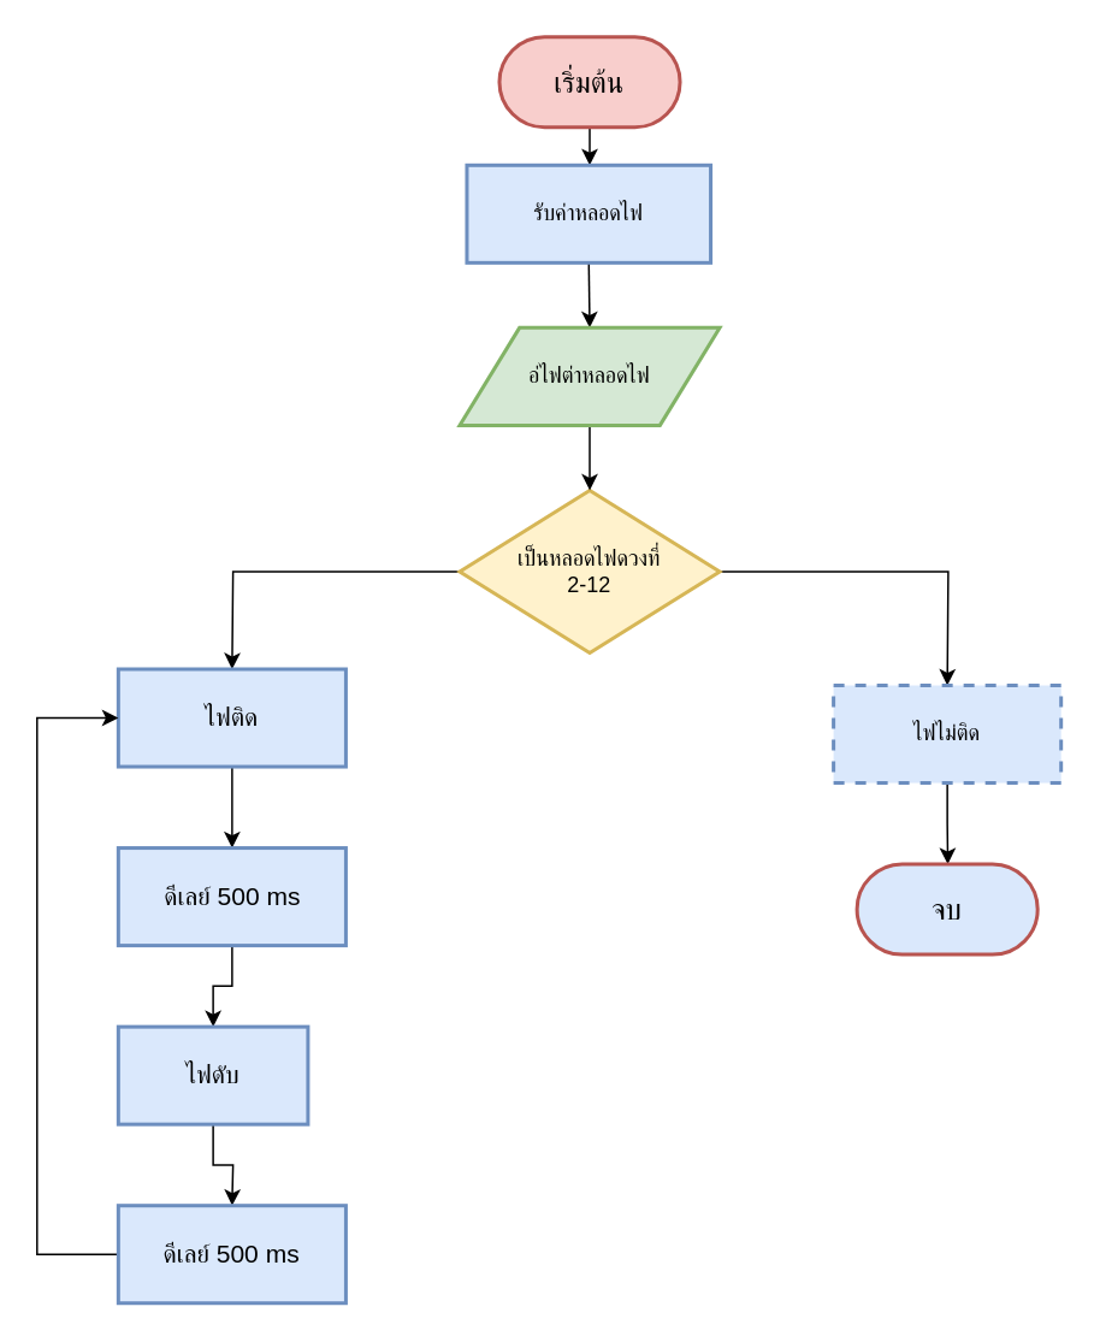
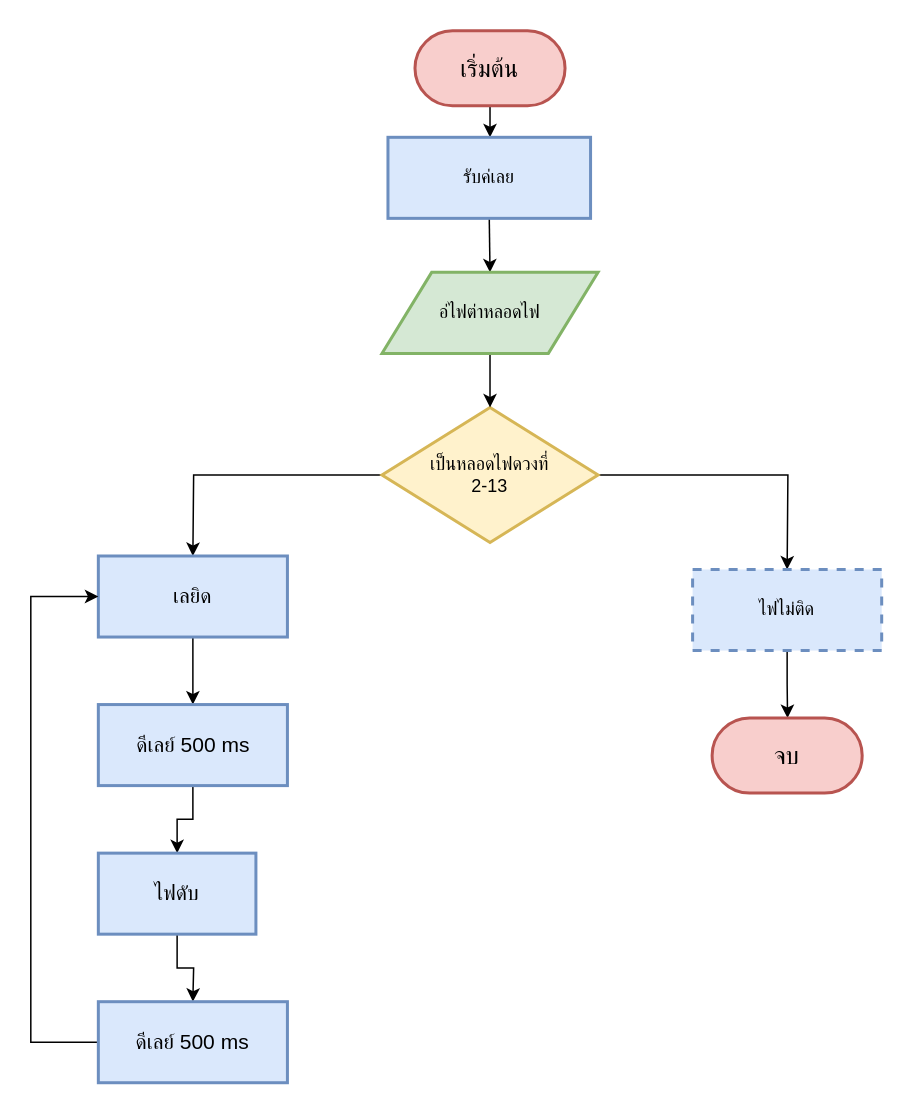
- <mxCell id="5" value="รับค่าหลอดไฟ" style="rounded=1;whiteSpace=wrap;html=1;absoluteArcSize=1;arcSize=0;strokeWidth=2;fillColor=#dae8fc;strokeColor=#6c8ebf;" vertex="1" parent="1"><mxGeometry x="258" y="91" width="135" height="54" as="geometry" /></mxCell>
+ <mxCell id="5" value="รับค่เลย" style="rounded=1;whiteSpace=wrap;html=1;absoluteArcSize=1;arcSize=0;strokeWidth=2;fillColor=#dae8fc;strokeColor=#6c8ebf;" vertex="1" parent="1"><mxGeometry x="258" y="91" width="135" height="54" as="geometry" /></mxCell>
- <mxCell id="9" value="เป็นหลอดไฟดวงที่&lt;br&gt;2-12" style="strokeWidth=2;html=1;shape=mxgraph.flowchart.decision;whiteSpace=wrap;fillColor=#fff2cc;strokeColor=#d6b656;" vertex="1" parent="6"><mxGeometry x="126" width="144" height="90" as="geometry" /></mxCell>
+ <mxCell id="9" value="เป็นหลอดไฟดวงที่&lt;br&gt;2-13" style="strokeWidth=2;html=1;shape=mxgraph.flowchart.decision;whiteSpace=wrap;fillColor=#fff2cc;strokeColor=#d6b656;" vertex="1" parent="6"><mxGeometry x="126" width="144" height="90" as="geometry" /></mxCell>
- <mxCell id="15" value="&lt;font face=&quot;monospace&quot; style=&quot;font-size: 14px&quot;&gt;ไฟติด&lt;/font&gt;" style="rounded=1;whiteSpace=wrap;html=1;absoluteArcSize=1;arcSize=0;strokeWidth=2;fillColor=#dae8fc;strokeColor=#6c8ebf;" vertex="1" parent="1"><mxGeometry x="65" y="370" width="126" height="54" as="geometry" /></mxCell>
+ <mxCell id="15" value="&lt;font face=&quot;monospace&quot; style=&quot;font-size: 14px&quot;&gt;เลยิด&lt;/font&gt;" style="rounded=1;whiteSpace=wrap;html=1;absoluteArcSize=1;arcSize=0;strokeWidth=2;fillColor=#dae8fc;strokeColor=#6c8ebf;" vertex="1" parent="1"><mxGeometry x="65" y="370" width="126" height="54" as="geometry" /></mxCell>
- <mxCell id="23" value="&lt;font size=&quot;3&quot;&gt;จบ&lt;/font&gt;" style="rounded=1;whiteSpace=wrap;html=1;absoluteArcSize=1;arcSize=100;strokeWidth=2;fillColor=#dae8fc;strokeColor=#b85450;" vertex="1" parent="1"><mxGeometry x="474" y="478" width="100" height="50" as="geometry" /></mxCell>
+ <mxCell id="23" value="&lt;font size=&quot;3&quot;&gt;จบ&lt;/font&gt;" style="rounded=1;whiteSpace=wrap;html=1;absoluteArcSize=1;arcSize=100;strokeWidth=2;fillColor=#f8cecc;strokeColor=#b85450;" vertex="1" parent="1"><mxGeometry x="474" y="478" width="100" height="50" as="geometry" /></mxCell>
